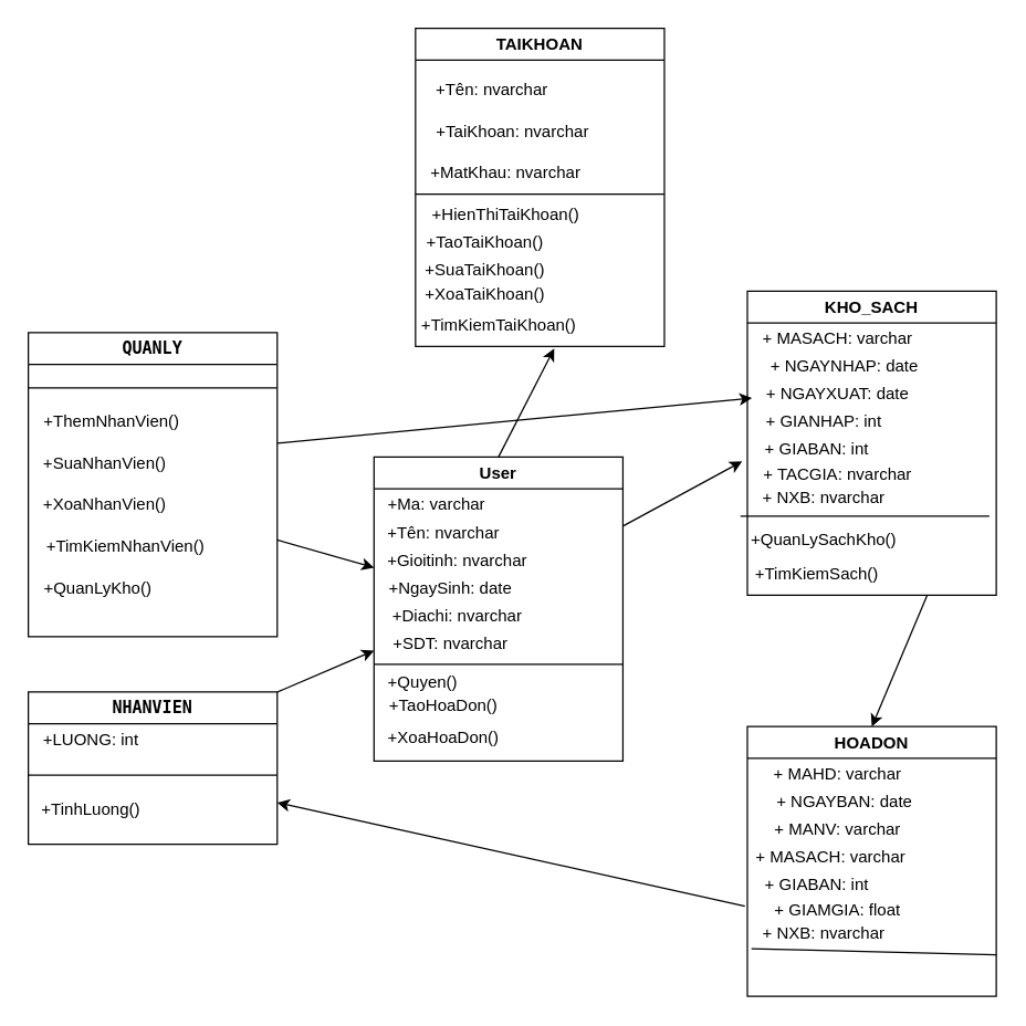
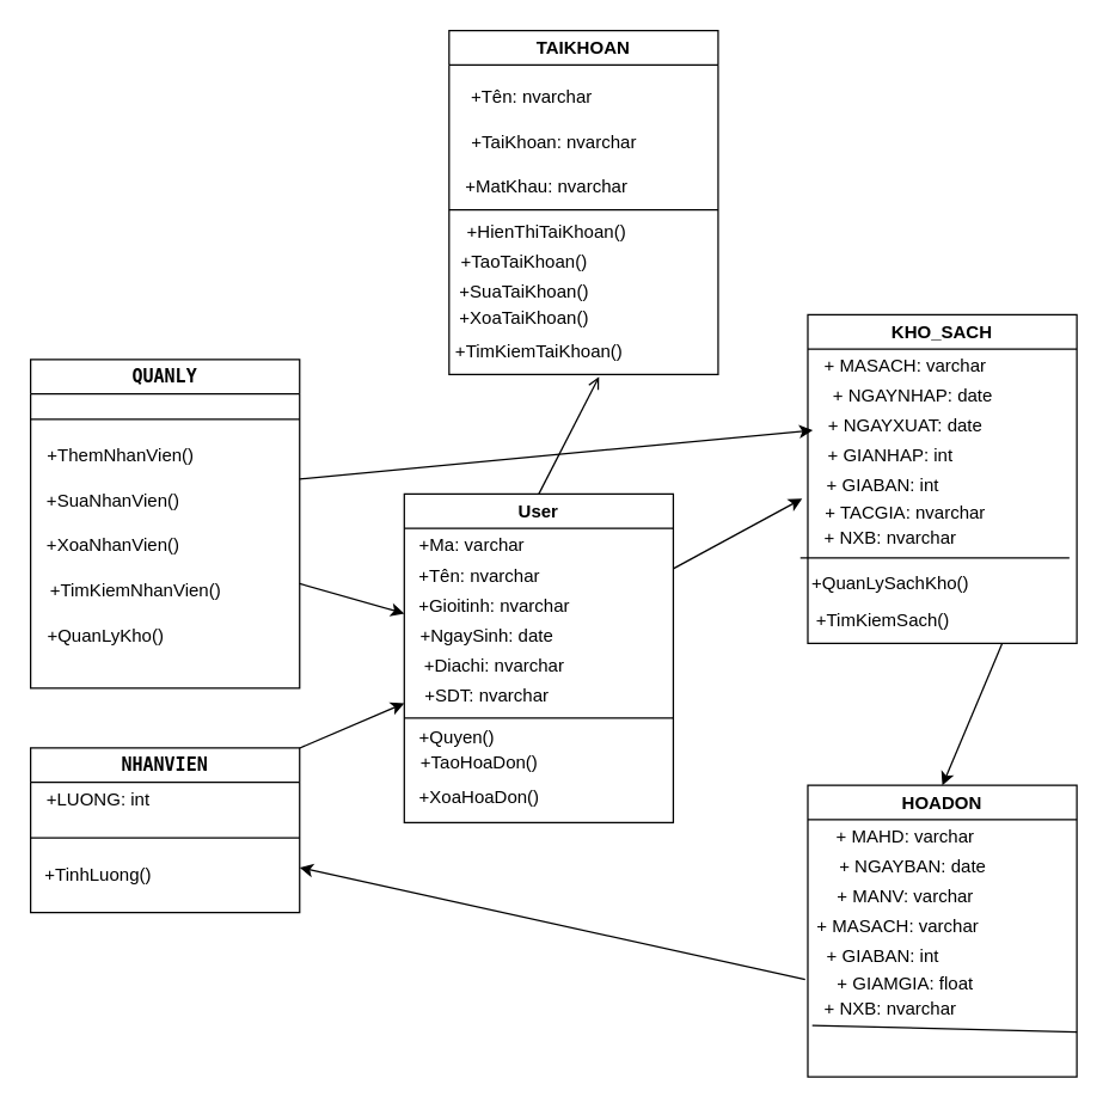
- <mxCell id="58" value="" style="endArrow=classic;html=1;rounded=0;entryX=0.788;entryY=1.052;entryDx=0;entryDy=0;entryPerimeter=0;exitX=0.5;exitY=0;exitDx=0;exitDy=0;" edge="1" parent="1" source="2" target="57"><mxGeometry width="50" height="50" relative="1" as="geometry"><mxPoint x="310" y="430" as="sourcePoint" /><mxPoint x="360" y="380" as="targetPoint" /></mxGeometry></mxCell>
+ <mxCell id="58" value="" style="endArrow=open;html=1;rounded=0;entryX=0.788;entryY=1.052;entryDx=0;entryDy=0;entryPerimeter=0;exitX=0.5;exitY=0;exitDx=0;exitDy=0;" edge="1" parent="1" source="2" target="57"><mxGeometry width="50" height="50" relative="1" as="geometry"><mxPoint x="310" y="430" as="sourcePoint" /><mxPoint x="360" y="380" as="targetPoint" /></mxGeometry></mxCell>
